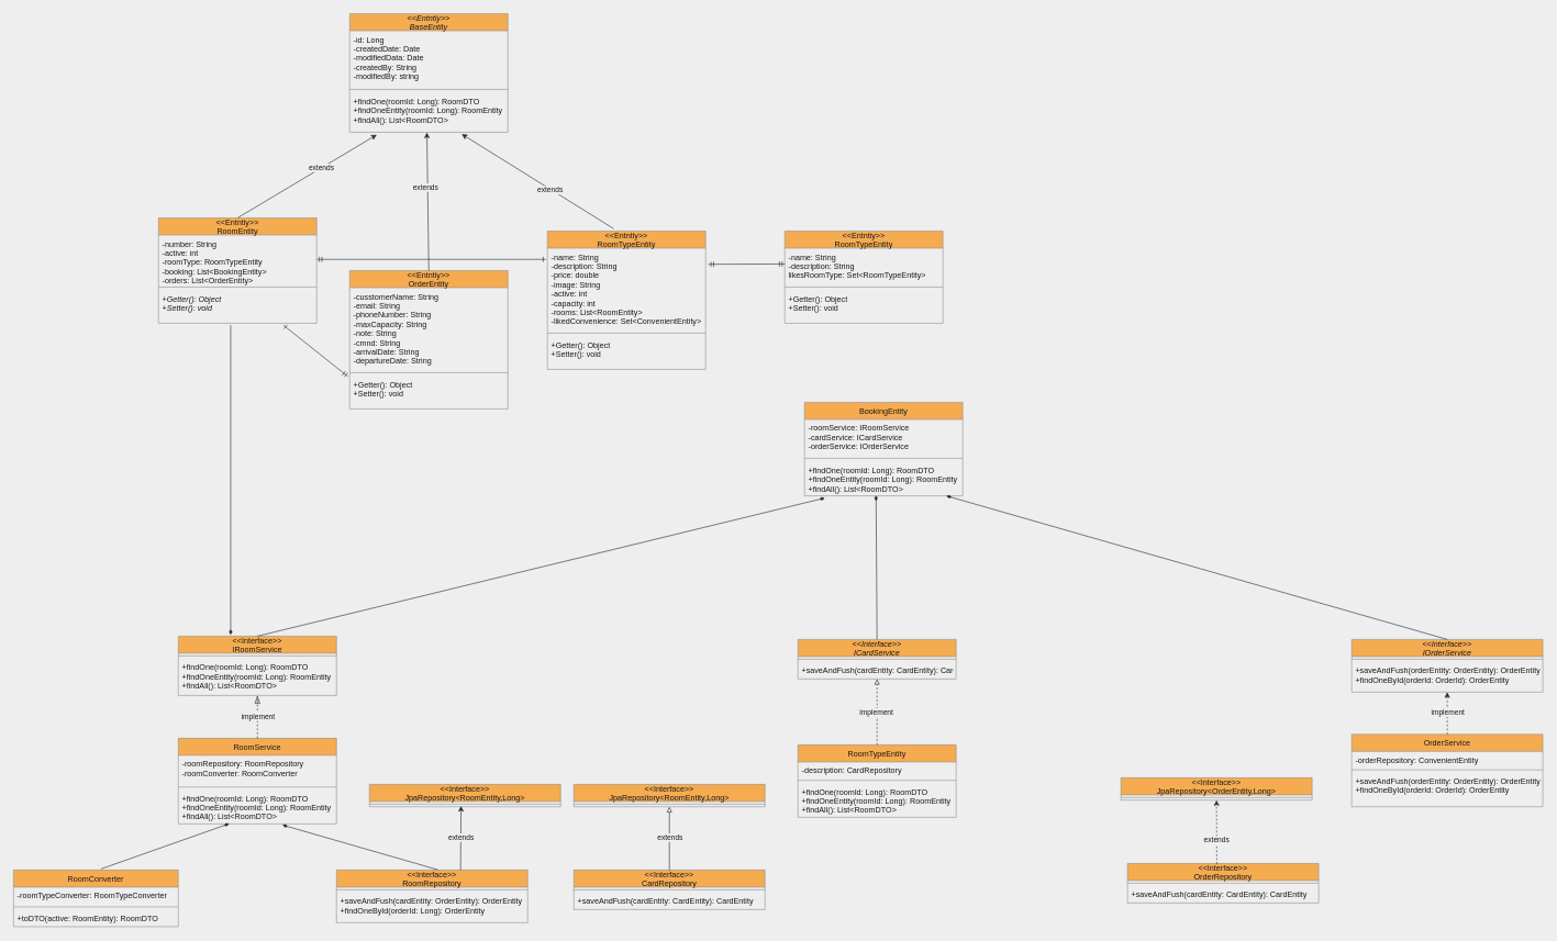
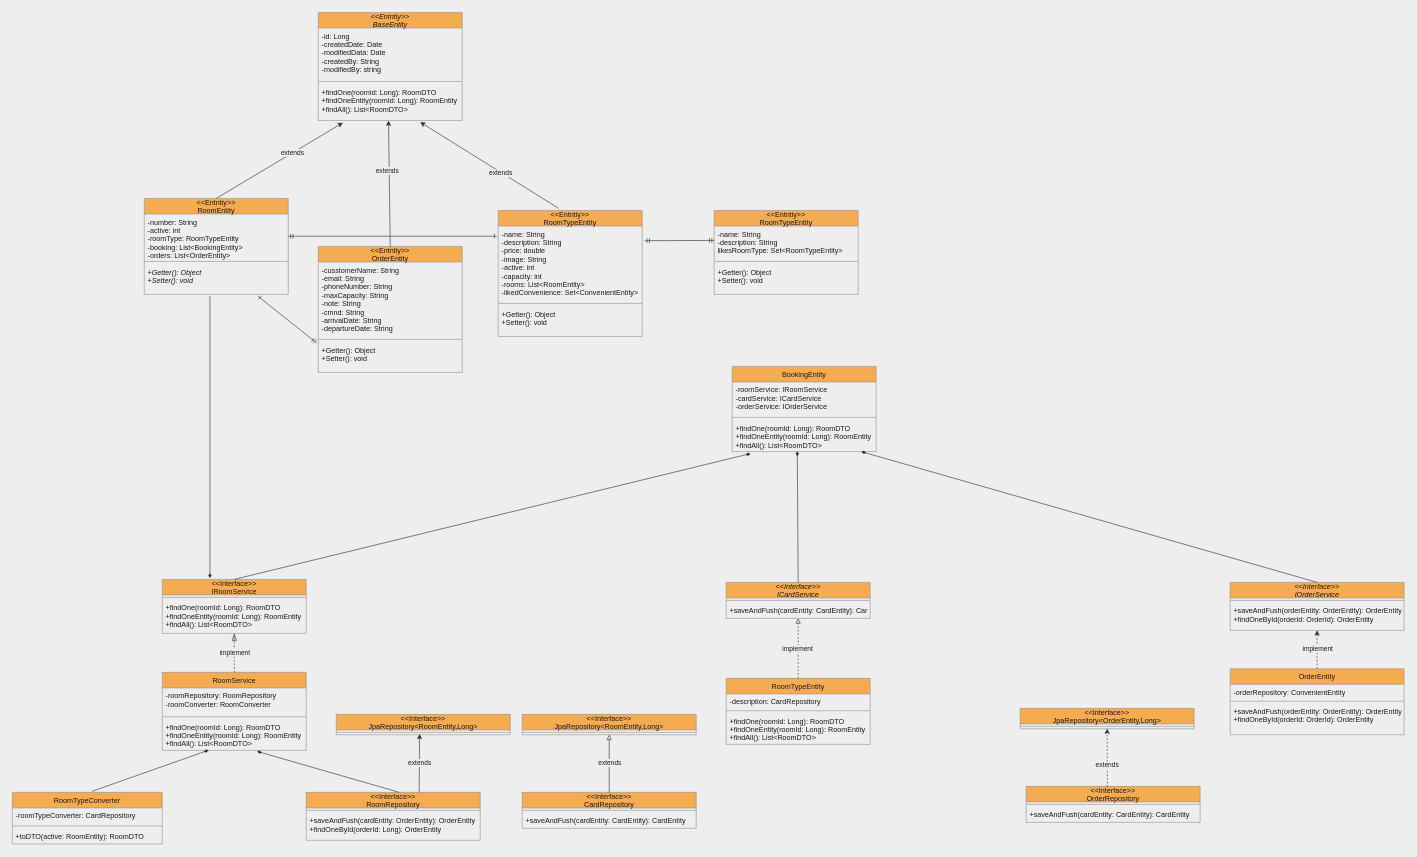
- <mxCell id="73" value="OrderService" style="swimlane;fontStyle=0;align=center;verticalAlign=top;childLayout=stackLayout;horizontal=1;startSize=26;horizontalStack=0;resizeParent=1;resizeLast=0;collapsible=1;marginBottom=0;rounded=0;shadow=0;strokeWidth=1;fillColor=#F5AB50;strokeColor=#909090;fontColor=#1A1A1A;" vertex="1" parent="1"><mxGeometry x="2050" y="1114" width="290" height="110" as="geometry"><mxRectangle x="130" y="380" width="160" height="26" as="alternateBounds" /></mxGeometry></mxCell>
+ <mxCell id="73" value="OrderEntity" style="swimlane;fontStyle=0;align=center;verticalAlign=top;childLayout=stackLayout;horizontal=1;startSize=26;horizontalStack=0;resizeParent=1;resizeLast=0;collapsible=1;marginBottom=0;rounded=0;shadow=0;strokeWidth=1;fillColor=#F5AB50;strokeColor=#909090;fontColor=#1A1A1A;" vertex="1" parent="1"><mxGeometry x="2050" y="1114" width="290" height="110" as="geometry"><mxRectangle x="130" y="380" width="160" height="26" as="alternateBounds" /></mxGeometry></mxCell>
- <mxCell id="11" value="RoomConverter" style="swimlane;fontStyle=0;align=center;verticalAlign=top;childLayout=stackLayout;horizontal=1;startSize=26;horizontalStack=0;resizeParent=1;resizeLast=0;collapsible=1;marginBottom=0;rounded=0;shadow=0;strokeWidth=1;fillColor=#F5AB50;strokeColor=#909090;fontColor=#1A1A1A;" parent="1" vertex="1"><mxGeometry x="20" y="1320" width="250" height="86" as="geometry"><mxRectangle x="340" y="380" width="170" height="26" as="alternateBounds" /></mxGeometry></mxCell>
+ <mxCell id="11" value="RoomTypeConverter" style="swimlane;fontStyle=0;align=center;verticalAlign=top;childLayout=stackLayout;horizontal=1;startSize=26;horizontalStack=0;resizeParent=1;resizeLast=0;collapsible=1;marginBottom=0;rounded=0;shadow=0;strokeWidth=1;fillColor=#F5AB50;strokeColor=#909090;fontColor=#1A1A1A;" parent="1" vertex="1"><mxGeometry x="20" y="1320" width="250" height="86" as="geometry"><mxRectangle x="340" y="380" width="170" height="26" as="alternateBounds" /></mxGeometry></mxCell>
- <mxCell id="12" value="-roomTypeConverter: RoomTypeConverter" style="text;align=left;verticalAlign=top;spacingLeft=4;spacingRight=4;overflow=hidden;rotatable=0;points=[[0,0.5],[1,0.5]];portConstraint=eastwest;fontColor=#1A1A1A;" parent="11" vertex="1"><mxGeometry y="26" width="250" height="26" as="geometry" /></mxCell>
+ <mxCell id="12" value="-roomTypeConverter: CardRepository" style="text;align=left;verticalAlign=top;spacingLeft=4;spacingRight=4;overflow=hidden;rotatable=0;points=[[0,0.5],[1,0.5]];portConstraint=eastwest;fontColor=#1A1A1A;" parent="11" vertex="1"><mxGeometry y="26" width="250" height="26" as="geometry" /></mxCell>
